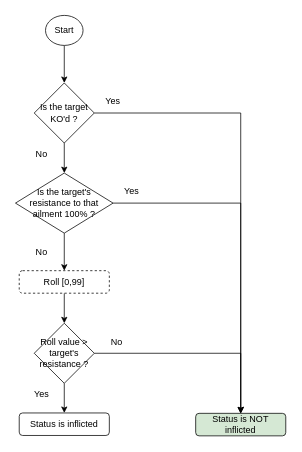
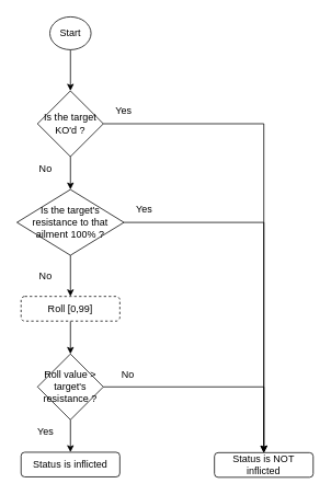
- <mxCell id="16" value="Status is NOT inflicted" style="rounded=1;whiteSpace=wrap;html=1;fillColor=#d5e8d4;" vertex="1" parent="1"><mxGeometry x="260" y="550" width="120" height="30" as="geometry" /></mxCell>
+ <mxCell id="16" value="Status is NOT inflicted" style="rounded=1;whiteSpace=wrap;html=1;" vertex="1" parent="1"><mxGeometry x="260" y="550" width="120" height="30" as="geometry" /></mxCell>
